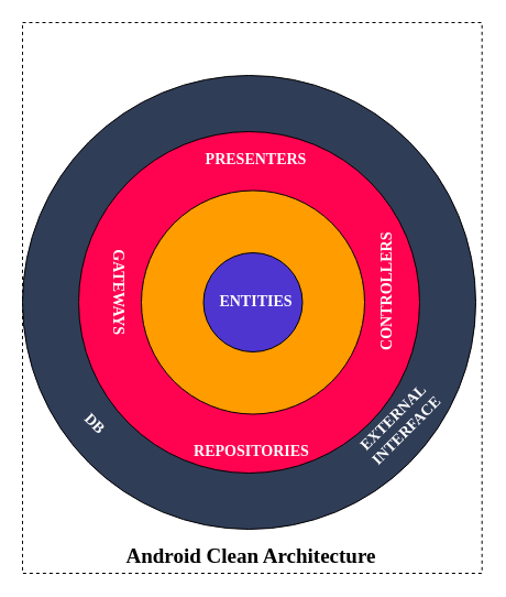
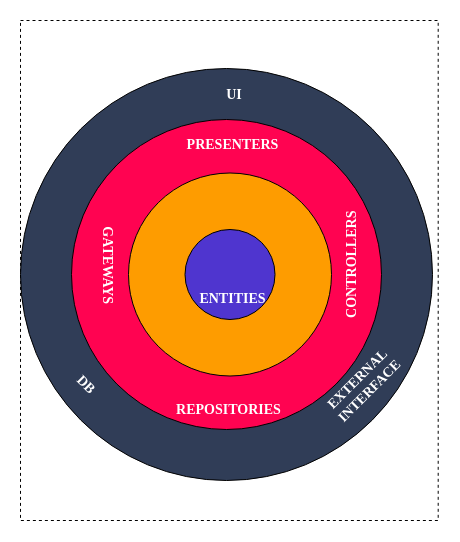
- <mxCell id="7" value="&lt;b&gt;&lt;font color=&quot;#ffffff&quot; style=&quot;font-size: 14px&quot;&gt;UI&lt;/font&gt;&lt;/b&gt;" style="text;html=1;strokeColor=none;fillColor=none;align=center;verticalAlign=middle;whiteSpace=wrap;rounded=0;fontFamily=Tahoma;" vertex="1" parent="2"><mxGeometry x="319.25" y="60" width="60" height="30" as="geometry" /></mxCell>
+ <mxCell id="7" value="&lt;b&gt;&lt;font color=&quot;#ffffff&quot; style=&quot;font-size: 14px&quot;&gt;UI&lt;/font&gt;&lt;/b&gt;" style="text;html=1;strokeColor=none;fillColor=none;align=center;verticalAlign=middle;whiteSpace=wrap;rounded=0;fontFamily=Tahoma;" vertex="1" parent="2"><mxGeometry x="184.25" y="60" width="60" height="30" as="geometry" /></mxCell>
- <mxCell id="9" value="&lt;b&gt;&lt;font color=&quot;#ffffff&quot; style=&quot;font-size: 14px&quot;&gt;ENTITIES&lt;/font&gt;&lt;/b&gt;" style="text;html=1;strokeColor=none;fillColor=none;align=center;verticalAlign=middle;whiteSpace=wrap;rounded=0;fontFamily=Tahoma;" vertex="1" parent="2"><mxGeometry x="175.5" y="239" width="72.5" height="30" as="geometry" /></mxCell>
+ <mxCell id="9" value="&lt;b&gt;&lt;font color=&quot;#ffffff&quot; style=&quot;font-size: 14px&quot;&gt;ENTITIES&lt;/font&gt;&lt;/b&gt;" style="text;html=1;strokeColor=none;fillColor=none;align=center;verticalAlign=middle;whiteSpace=wrap;rounded=0;fontFamily=Tahoma;" vertex="1" parent="2"><mxGeometry x="175.5" y="264" width="72.5" height="30" as="geometry" /></mxCell>
- <mxCell id="16" value="Android Clean Architecture" style="text;html=1;strokeColor=none;fillColor=none;align=center;verticalAlign=middle;whiteSpace=wrap;rounded=0;fontFamily=Tahoma;fontSize=19;fontColor=#000000;fontStyle=1" vertex="1" parent="2"><mxGeometry x="68" y="470" width="280" height="30" as="geometry" /></mxCell>
